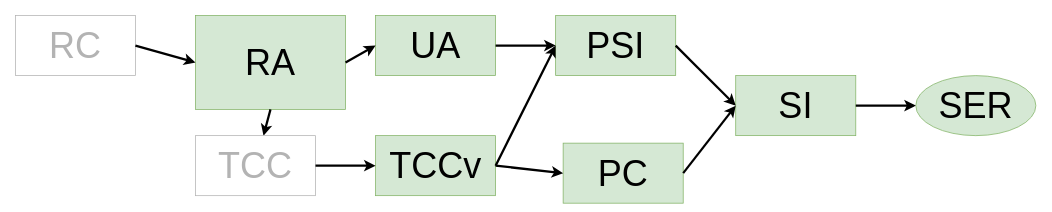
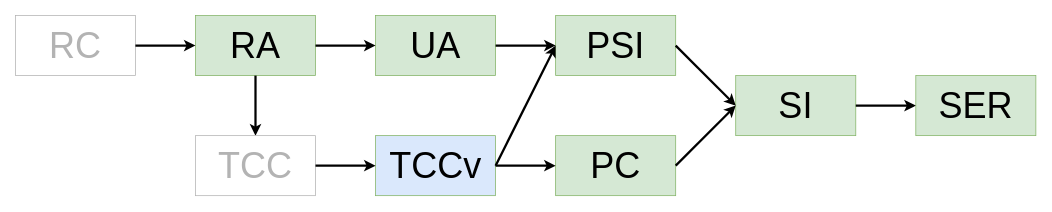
- <mxCell id="4" value="&lt;span style=&quot;font-size: 48px;&quot;&gt;RA&lt;/span&gt;" style="rounded=0;whiteSpace=wrap;html=1;fontSize=48;fillColor=#d5e8d4;strokeColor=#82b366;fontStyle=0;fontFamily=Helvetica;" parent="1" vertex="1"><mxGeometry x="260" y="20" width="200" height="125" as="geometry" /></mxCell>
+ <mxCell id="4" value="&lt;span style=&quot;font-size: 48px;&quot;&gt;RA&lt;/span&gt;" style="rounded=0;whiteSpace=wrap;html=1;fontSize=48;fillColor=#d5e8d4;strokeColor=#82b366;fontStyle=0;fontFamily=Helvetica;" parent="1" vertex="1"><mxGeometry x="260" y="20" width="160" height="80" as="geometry" /></mxCell>
- <mxCell id="14" value="&lt;font style=&quot;font-size: 48px;&quot;&gt;SER&lt;/font&gt;" style="ellipse;whiteSpace=wrap;html=1;fontSize=48;fillColor=#d5e8d4;strokeColor=#82b366;fontStyle=0;fontFamily=Helvetica;" parent="1" vertex="1"><mxGeometry x="1220" y="100" width="160" height="80" as="geometry" /></mxCell>
+ <mxCell id="14" value="&lt;font style=&quot;font-size: 48px;&quot;&gt;SER&lt;/font&gt;" style="rounded=0;whiteSpace=wrap;html=1;fontSize=48;fillColor=#d5e8d4;strokeColor=#82b366;fontStyle=0;fontFamily=Helvetica;" parent="1" vertex="1"><mxGeometry x="1220" y="100" width="160" height="80" as="geometry" /></mxCell>
- <mxCell id="11" value="&lt;font style=&quot;font-size: 48px;&quot;&gt;&lt;font style=&quot;font-size: 48px;&quot;&gt;TCCv&lt;/font&gt;&lt;br style=&quot;font-size: 48px;&quot;&gt;&lt;/font&gt;" style="rounded=0;whiteSpace=wrap;html=1;fontSize=48;fillColor=#d5e8d4;strokeColor=#82b366;fontStyle=0;fontFamily=Helvetica;" parent="1" vertex="1"><mxGeometry x="500" y="180" width="160" height="80" as="geometry" /></mxCell>
+ <mxCell id="11" value="&lt;font style=&quot;font-size: 48px;&quot;&gt;&lt;font style=&quot;font-size: 48px;&quot;&gt;TCCv&lt;/font&gt;&lt;br style=&quot;font-size: 48px;&quot;&gt;&lt;/font&gt;" style="rounded=0;whiteSpace=wrap;html=1;fontSize=48;fillColor=#dae8fc;strokeColor=#82b366;fontStyle=0;fontFamily=Helvetica;" parent="1" vertex="1"><mxGeometry x="500" y="180" width="160" height="80" as="geometry" /></mxCell>
- <mxCell id="16" value="&lt;span style=&quot;font-size: 48px;&quot;&gt;PC&lt;/span&gt;" style="rounded=0;whiteSpace=wrap;html=1;fontSize=48;fillColor=#d5e8d4;strokeColor=#82b366;fontStyle=0;fontFamily=Helvetica;" parent="1" vertex="1"><mxGeometry x="750" y="190" width="160" height="80" as="geometry" /></mxCell>
+ <mxCell id="16" value="&lt;span style=&quot;font-size: 48px;&quot;&gt;PC&lt;/span&gt;" style="rounded=0;whiteSpace=wrap;html=1;fontSize=48;fillColor=#d5e8d4;strokeColor=#82b366;fontStyle=0;fontFamily=Helvetica;" parent="1" vertex="1"><mxGeometry x="740" y="180" width="160" height="80" as="geometry" /></mxCell>
